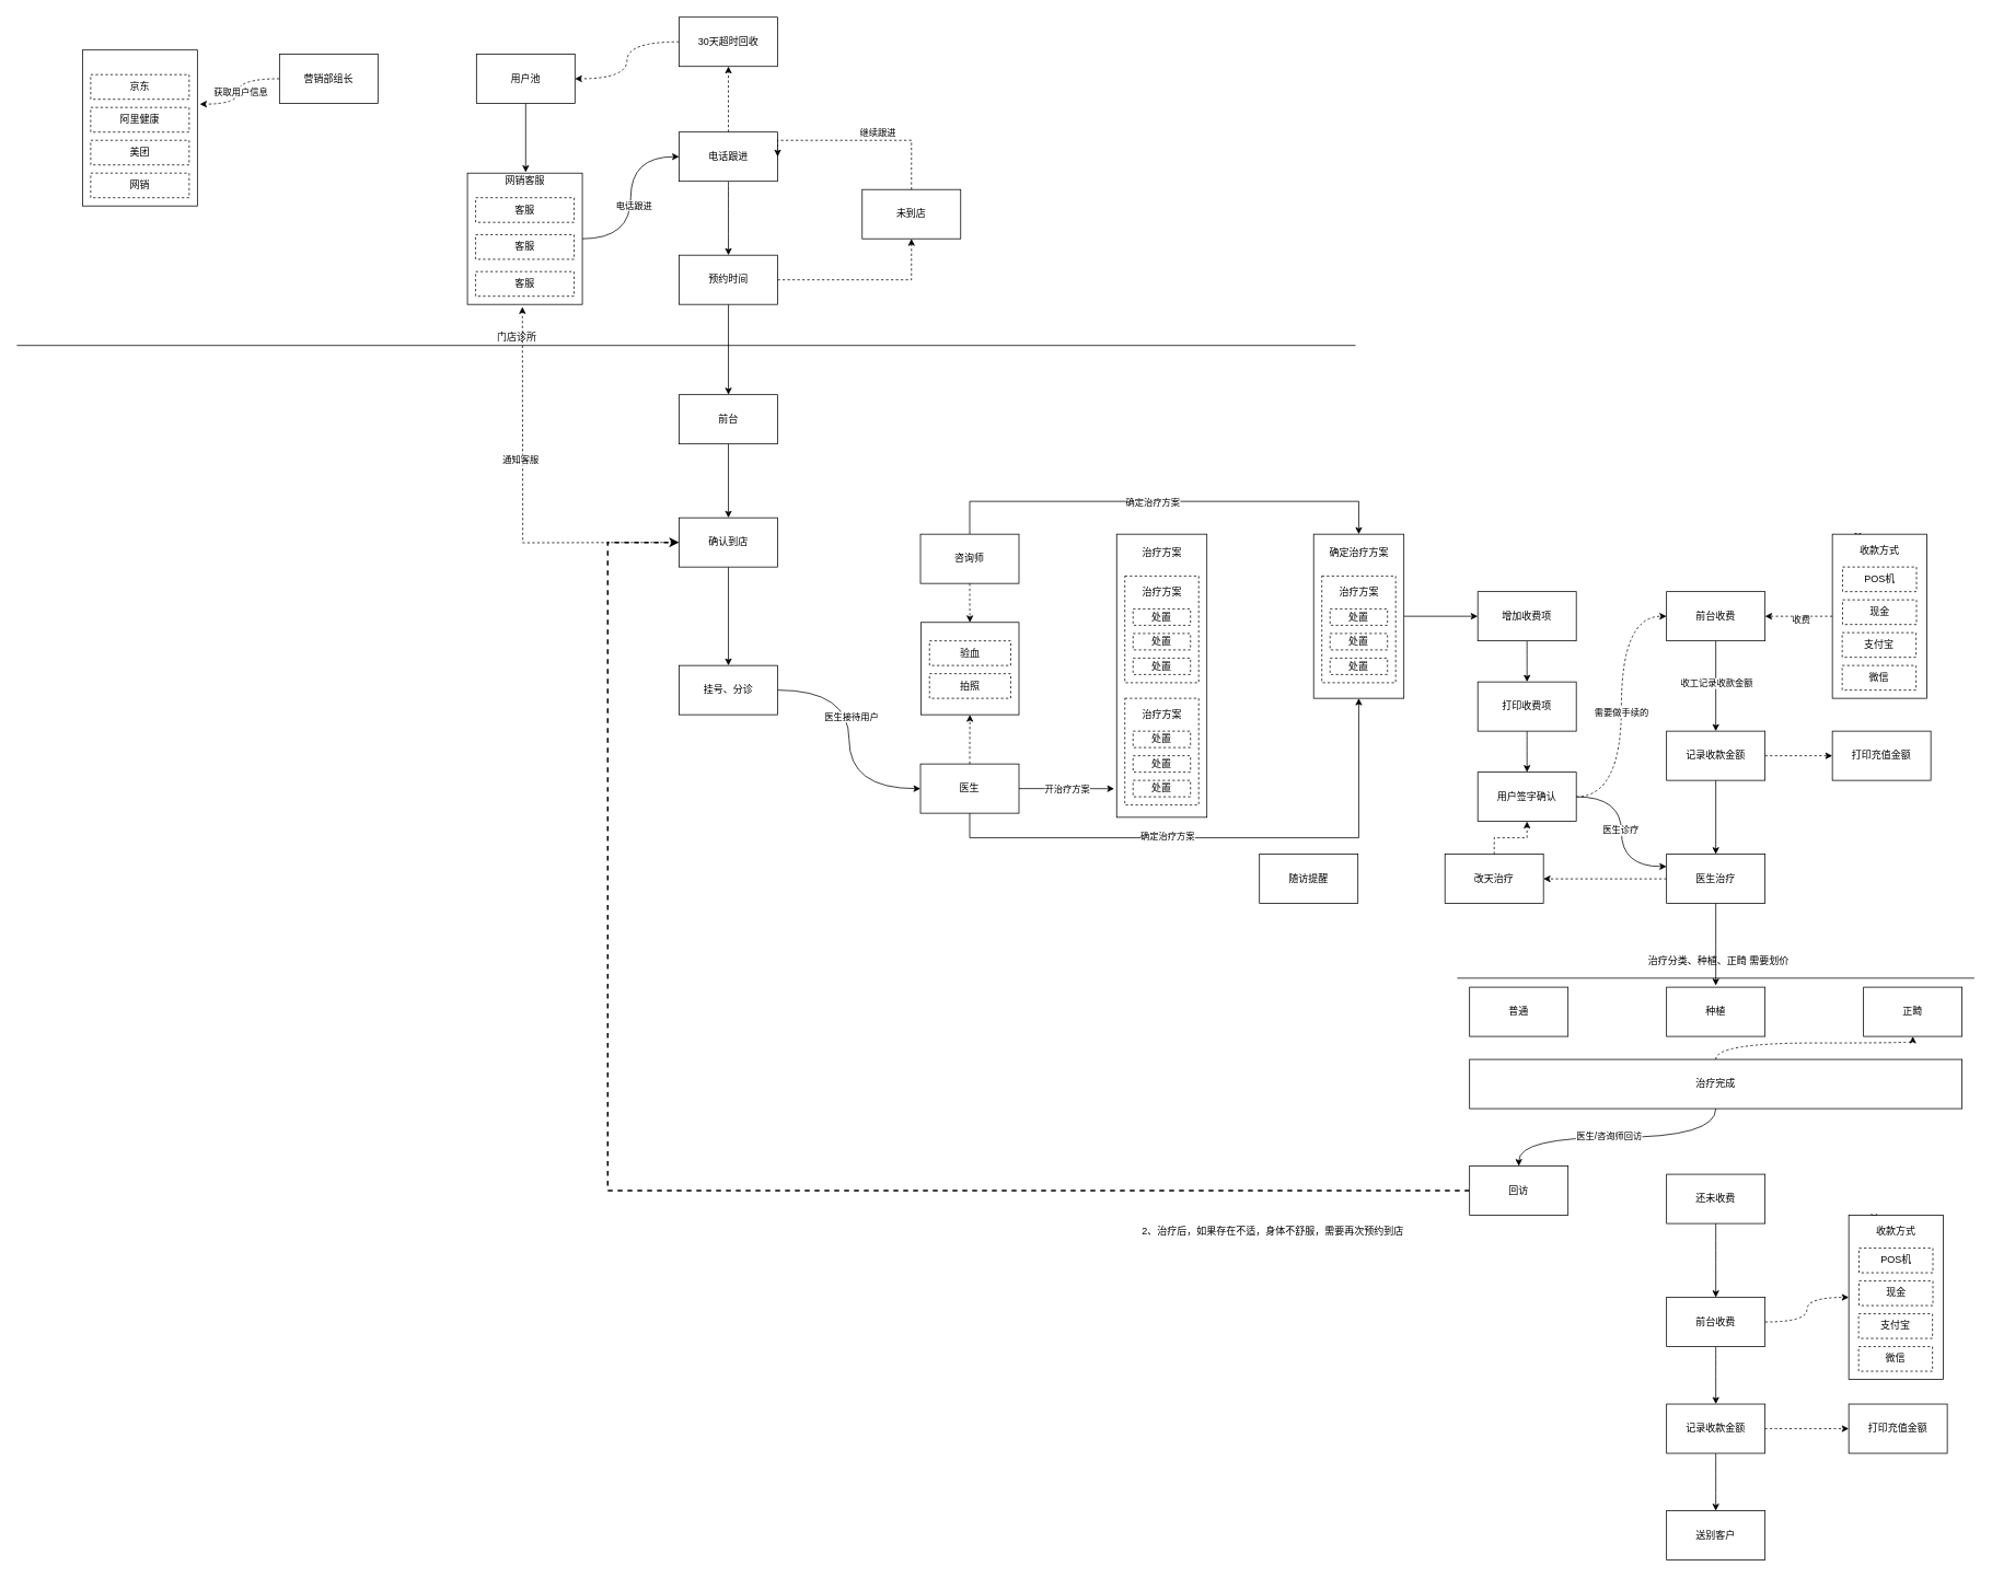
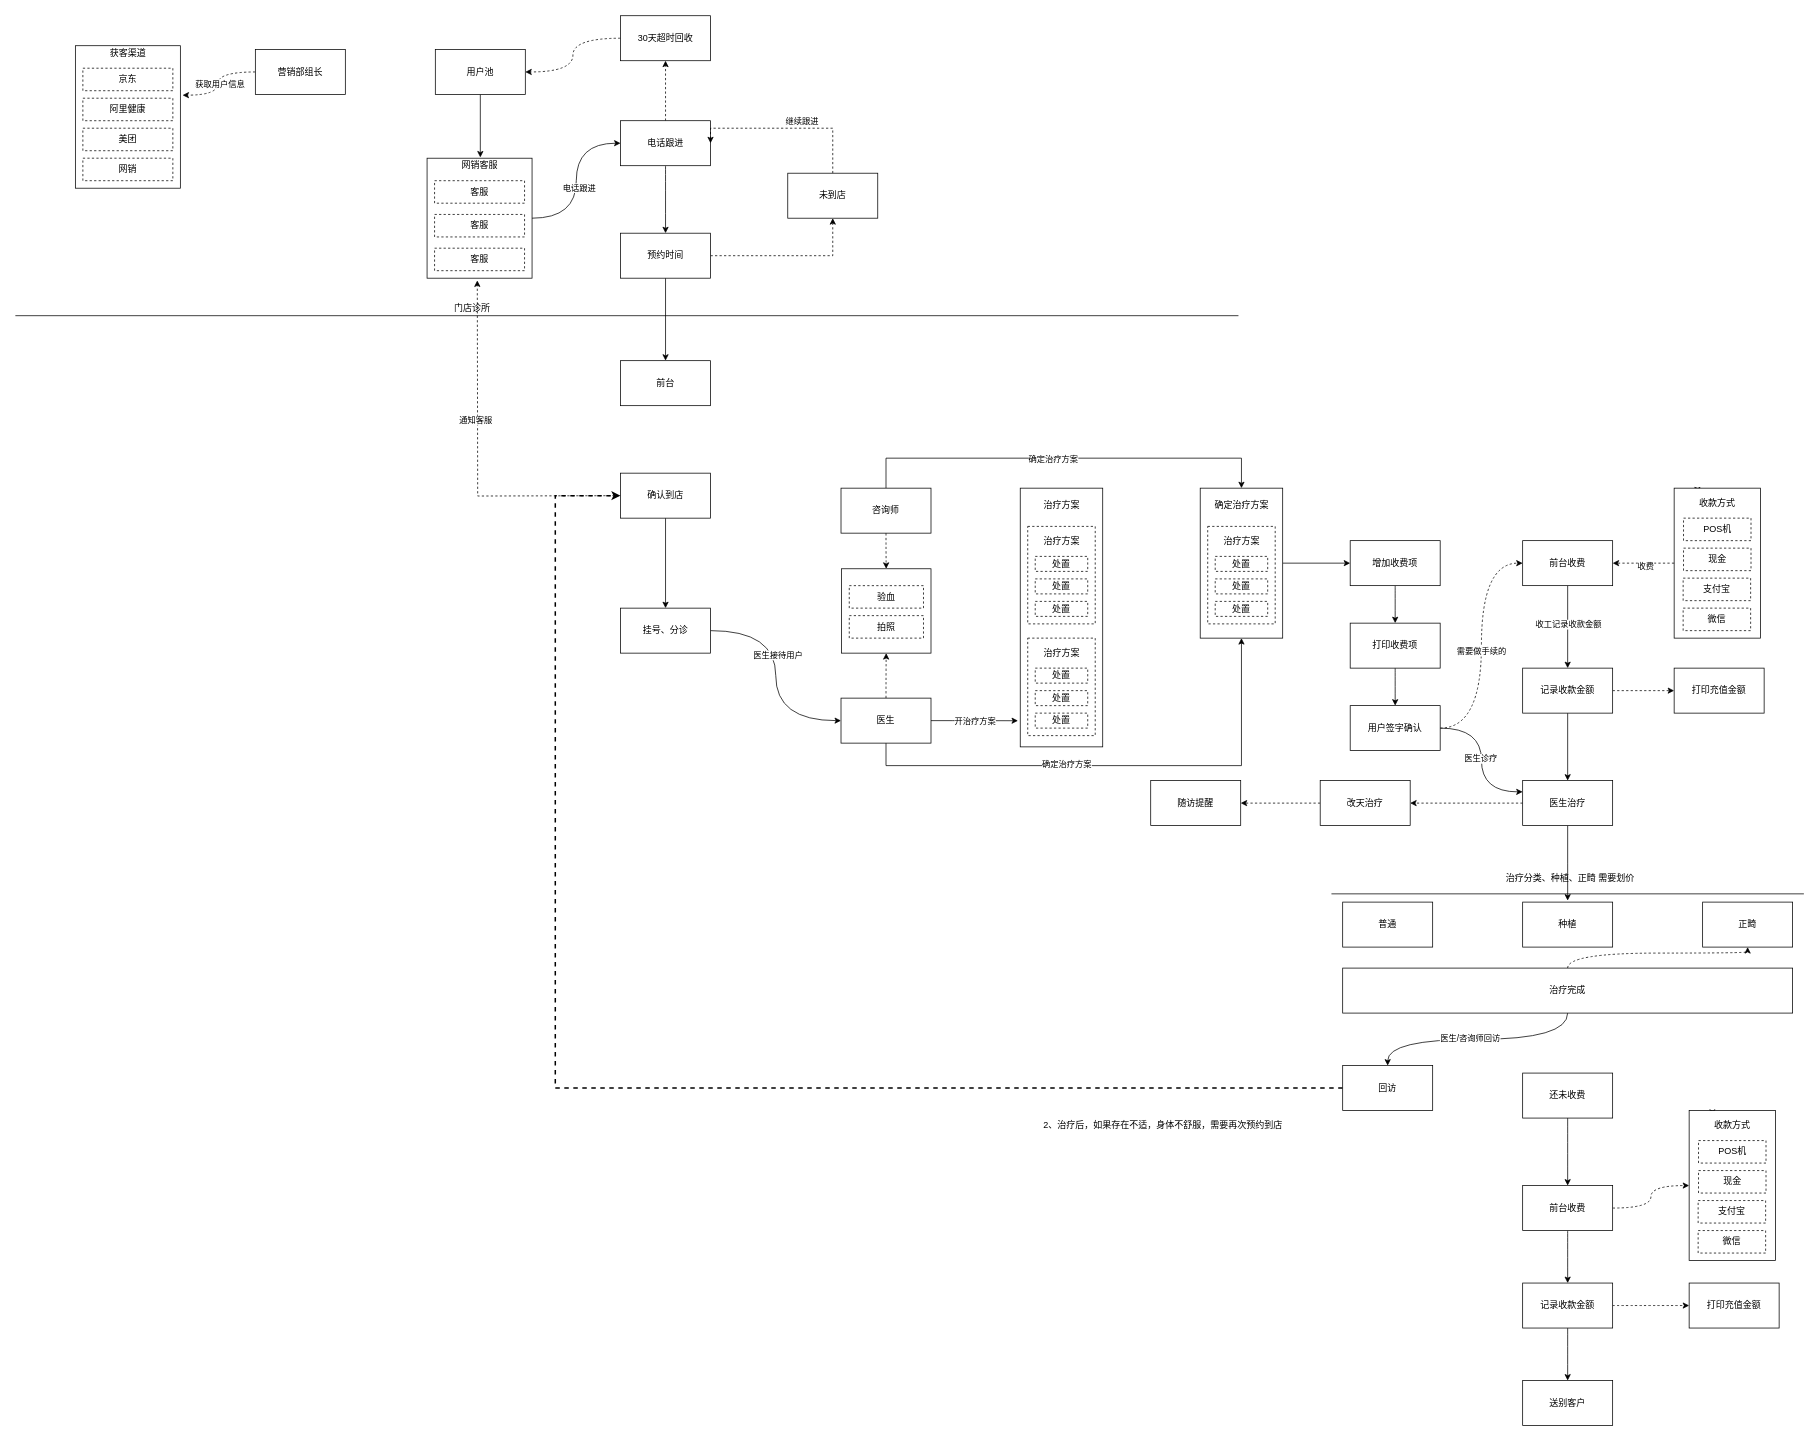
+ <mxCell id="16" value="获客渠道" style="text;html=1;align=center;verticalAlign=middle;resizable=0;points=[];autosize=1;strokeColor=none;" vertex="1" parent="1"><mxGeometry x="140" y="60" width="60" height="20" as="geometry" /></mxCell>
- <mxCell id="19" style="edgeStyle=orthogonalEdgeStyle;rounded=0;orthogonalLoop=1;jettySize=auto;html=1;entryX=0.5;entryY=0;entryDx=0;entryDy=0;" edge="1" parent="1" source="20" target="48"><mxGeometry relative="1" as="geometry" /></mxCell>
- <mxCell id="108" style="edgeStyle=orthogonalEdgeStyle;rounded=0;orthogonalLoop=1;jettySize=auto;html=1;dashed=1;" edge="1" parent="1" source="109" target="115"><mxGeometry relative="1" as="geometry" /></mxCell>
+ <mxCell id="108" style="edgeStyle=orthogonalEdgeStyle;rounded=0;orthogonalLoop=1;jettySize=auto;html=1;dashed=1;" edge="1" parent="1" source="109" target="110"><mxGeometry relative="1" as="geometry" /></mxCell>
